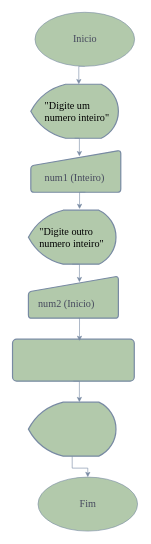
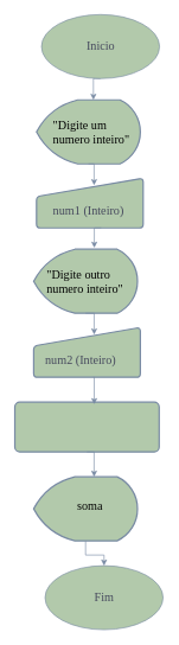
- <mxCell id="14" value="&lt;div style=&quot;text-align: center;&quot;&gt;&lt;font face=&quot;Georgia&quot;&gt;&lt;span style=&quot;font-size: 17px;&quot;&gt;num2 (Inicio)&lt;/span&gt;&lt;/font&gt;&lt;/div&gt;" style="text;whiteSpace=wrap;html=1;labelBackgroundColor=none;fontColor=#46495D;" vertex="1" parent="1"><mxGeometry x="60.5" y="490" width="140" height="40" as="geometry" /></mxCell>
+ <mxCell id="14" value="&lt;div style=&quot;text-align: center;&quot;&gt;&lt;font face=&quot;Georgia&quot;&gt;&lt;span style=&quot;font-size: 17px;&quot;&gt;num2 (Inteiro)&lt;/span&gt;&lt;/font&gt;&lt;/div&gt;" style="text;whiteSpace=wrap;html=1;labelBackgroundColor=none;fontColor=#46495D;" vertex="1" parent="1"><mxGeometry x="60.5" y="490" width="140" height="40" as="geometry" /></mxCell>
+ <mxCell id="17" value="&lt;span style=&quot;color: rgb(0, 0, 0); font-family: Georgia; font-size: 17px; font-style: normal; font-variant-ligatures: normal; font-variant-caps: normal; font-weight: 400; letter-spacing: normal; orphans: 2; text-align: center; text-indent: 0px; text-transform: none; widows: 2; word-spacing: 0px; -webkit-text-stroke-width: 0px; white-space: normal; text-decoration-thickness: initial; text-decoration-style: initial; text-decoration-color: initial; float: none; display: inline !important;&quot;&gt;soma&lt;/span&gt;" style="text;whiteSpace=wrap;html=1;labelBackgroundColor=none;fontColor=#46495D;" vertex="1" parent="1"><mxGeometry x="105.5" y="695" width="50" height="40" as="geometry" /></mxCell>
